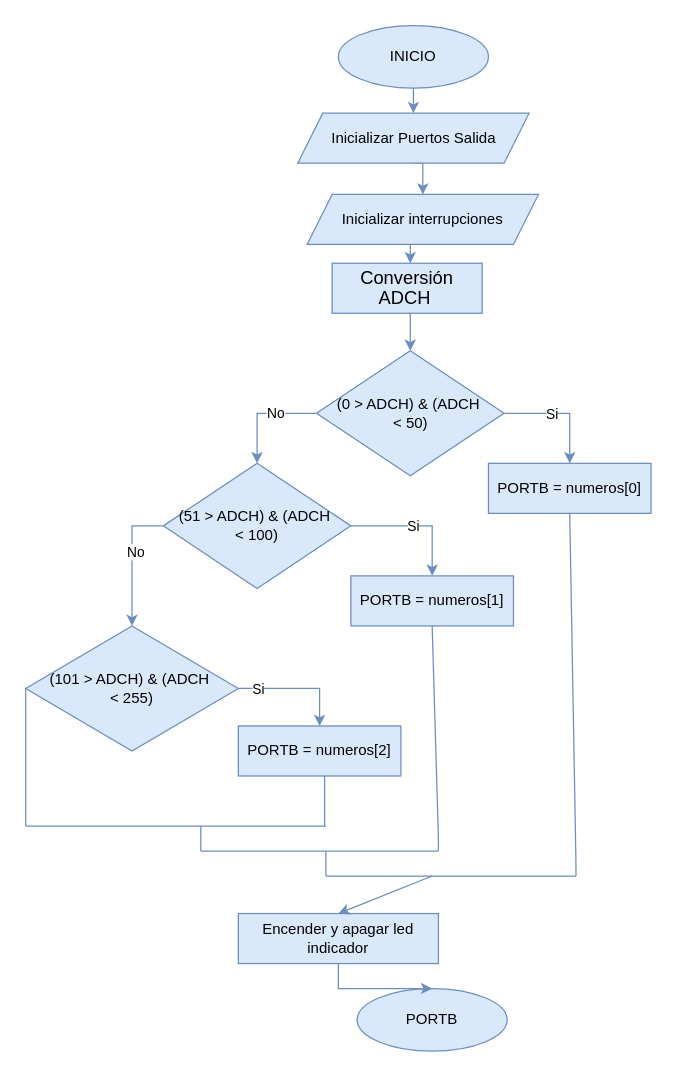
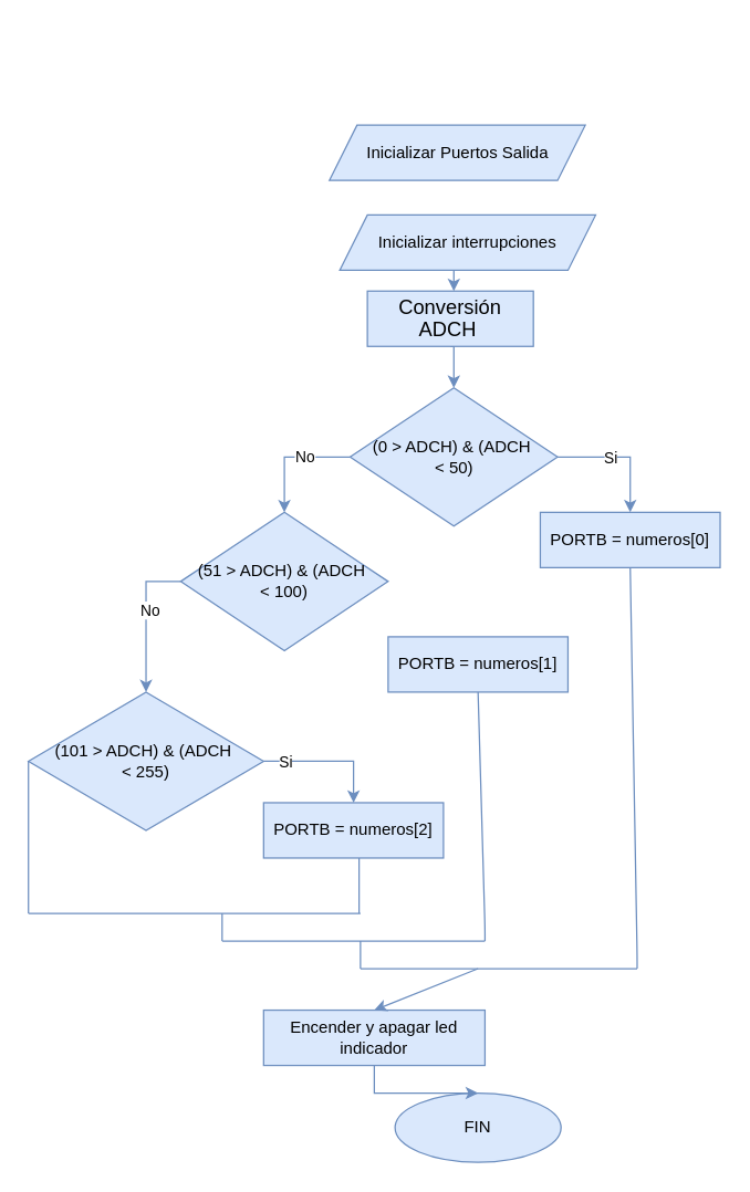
- <mxCell id="3" value="INICIO" style="ellipse;whiteSpace=wrap;html=1;fillColor=#dae8fc;strokeColor=#6c8ebf;fontFamily=Helvetica;fontSize=12;" parent="1" vertex="1"><mxGeometry x="270" y="20" width="120" height="50" as="geometry" /></mxCell>
- <mxCell id="2" style="edgeStyle=orthogonalEdgeStyle;rounded=0;orthogonalLoop=1;jettySize=auto;html=1;exitX=0.5;exitY=1;exitDx=0;exitDy=0;entryX=0.5;entryY=0;entryDx=0;entryDy=0;fillColor=#dae8fc;strokeColor=#6c8ebf;fontFamily=Helvetica;fontSize=12;" parent="1" source="3" target="6" edge="1"><mxGeometry relative="1" as="geometry" /></mxCell>
- <mxCell id="5" style="edgeStyle=orthogonalEdgeStyle;rounded=0;orthogonalLoop=1;jettySize=auto;html=1;exitX=0.5;exitY=1;exitDx=0;exitDy=0;entryX=0.5;entryY=0;entryDx=0;entryDy=0;fillColor=#dae8fc;strokeColor=#6c8ebf;fontFamily=Helvetica;fontSize=12;" parent="1" source="6" target="8" edge="1"><mxGeometry relative="1" as="geometry" /></mxCell>
- <mxCell id="17" style="edgeStyle=orthogonalEdgeStyle;rounded=0;orthogonalLoop=1;jettySize=auto;html=1;exitX=1;exitY=0.5;exitDx=0;exitDy=0;entryX=0.5;entryY=0;entryDx=0;entryDy=0;fillColor=#dae8fc;strokeColor=#6c8ebf;" parent="1" source="21" target="25" edge="1"><mxGeometry relative="1" as="geometry" /></mxCell>
- <mxCell id="18" value="Si" style="edgeLabel;html=1;align=center;verticalAlign=middle;resizable=0;points=[];" parent="17" vertex="1" connectable="0"><mxGeometry x="-0.068" relative="1" as="geometry"><mxPoint as="offset" /></mxGeometry></mxCell>
- <mxCell id="4" value="PORTB" style="ellipse;whiteSpace=wrap;html=1;fillColor=#dae8fc;strokeColor=#6c8ebf;fontFamily=Helvetica;fontSize=12;" parent="1" vertex="1"><mxGeometry x="285" y="790" width="120" height="50" as="geometry" /></mxCell>
+ <mxCell id="4" value="FIN" style="ellipse;whiteSpace=wrap;html=1;fillColor=#dae8fc;strokeColor=#6c8ebf;fontFamily=Helvetica;fontSize=12;" parent="1" vertex="1"><mxGeometry x="285" y="790" width="120" height="50" as="geometry" /></mxCell>
